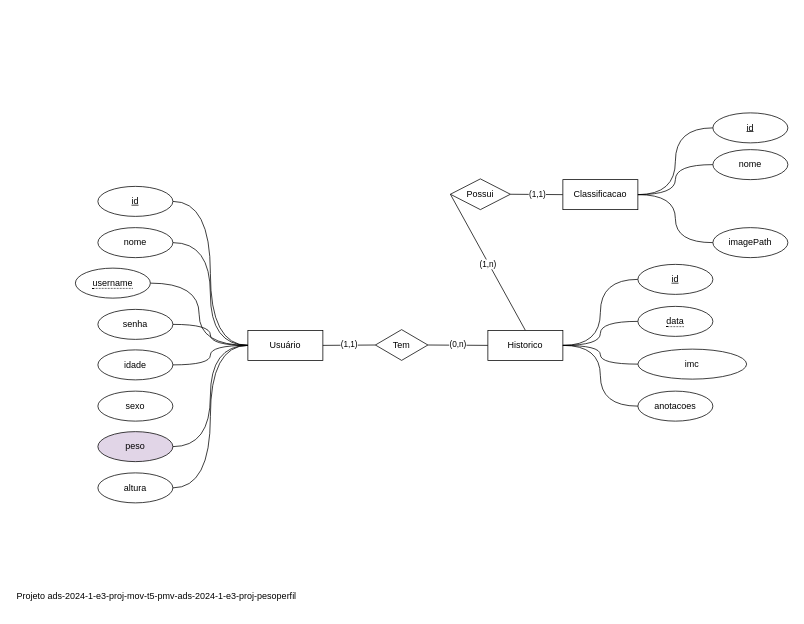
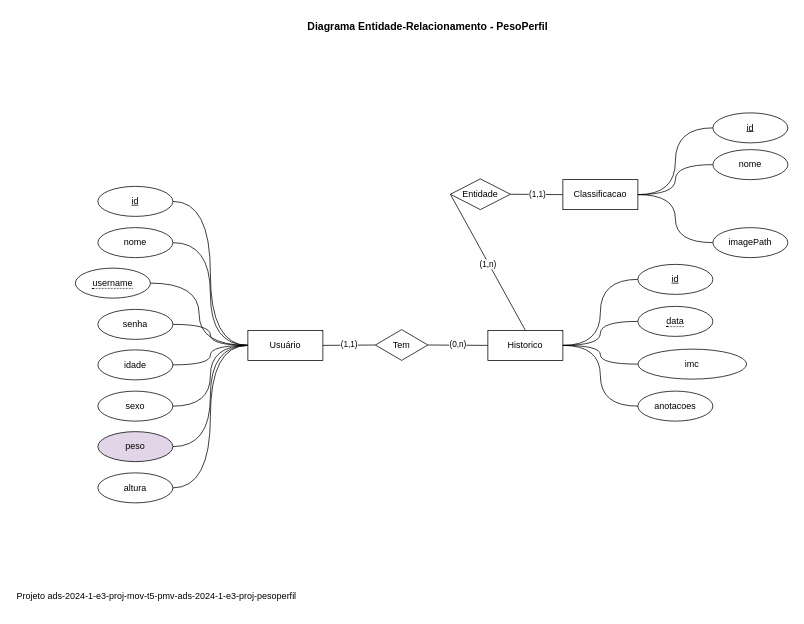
+ <mxCell id="2" value="Diagrama Entidade-Relacionamento - PesoPerfil" style="text;html=1;strokeColor=none;fillColor=none;align=center;verticalAlign=middle;whiteSpace=wrap;rounded=0;fontSize=14;fontStyle=1" parent="1" vertex="1"><mxGeometry x="190" y="20" width="760" height="30" as="geometry" /></mxCell>
- <mxCell id="13" value="Possui" style="shape=rhombus;perimeter=rhombusPerimeter;whiteSpace=wrap;html=1;align=center;" parent="1" vertex="1"><mxGeometry x="600" y="238.01" width="80" height="41" as="geometry" /></mxCell>
+ <mxCell id="13" value="Entidade" style="shape=rhombus;perimeter=rhombusPerimeter;whiteSpace=wrap;html=1;align=center;" parent="1" vertex="1"><mxGeometry x="600" y="238.01" width="80" height="41" as="geometry" /></mxCell>
+ <mxCell id="4" style="edgeStyle=orthogonalEdgeStyle;rounded=0;orthogonalLoop=1;jettySize=auto;html=1;entryX=1;entryY=0.5;entryDx=0;entryDy=0;curved=1;endArrow=none;endFill=0;" edge="1" parent="1" source="7" target="42"><mxGeometry relative="1" as="geometry" /></mxCell>
